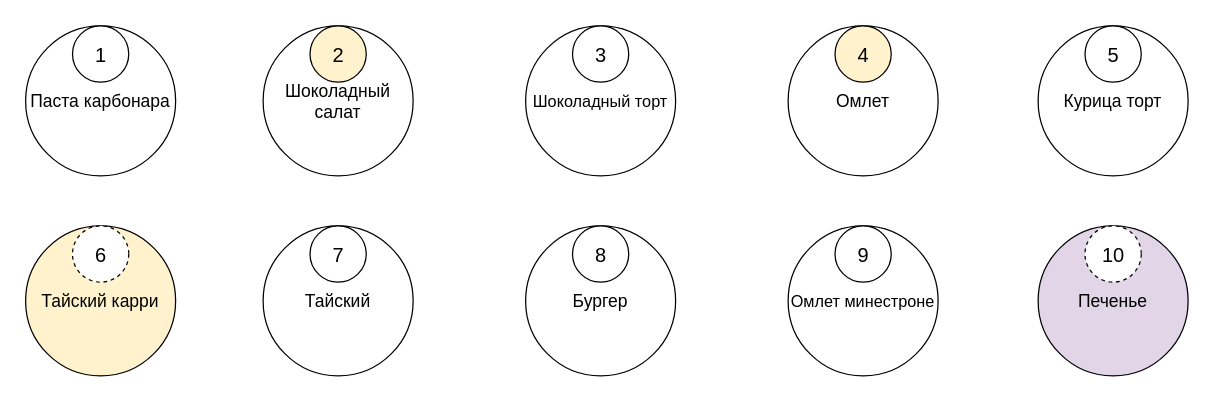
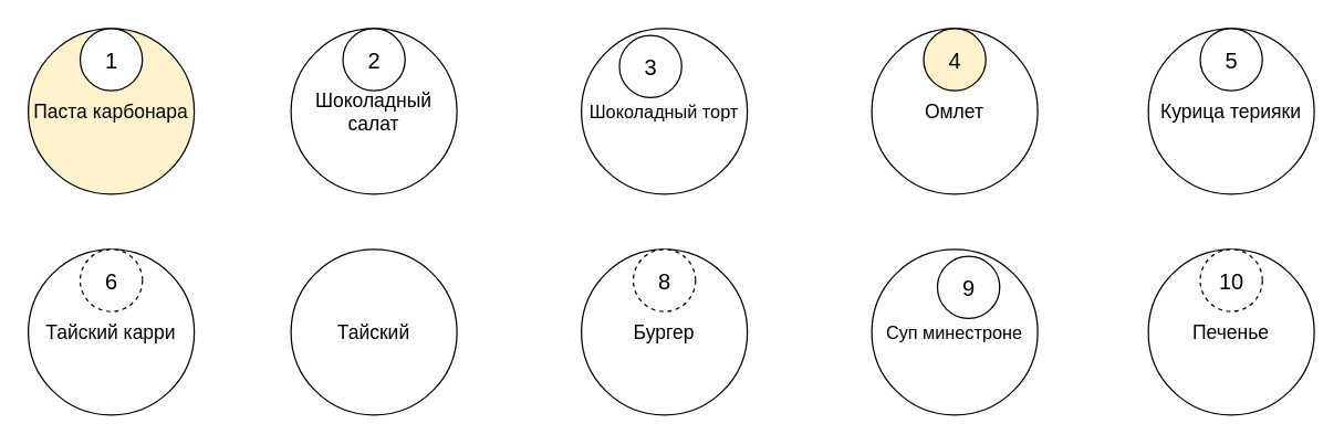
- <mxCell id="5" value="&lt;font style=&quot;font-size: 16px;&quot;&gt;2&lt;/font&gt;" style="ellipse;whiteSpace=wrap;html=1;aspect=fixed;fillColor=#fff2cc;" parent="1" vertex="1"><mxGeometry x="247.5" y="20" width="45" height="45" as="geometry" /></mxCell>
+ <mxCell id="5" value="&lt;font style=&quot;font-size: 16px;&quot;&gt;2&lt;/font&gt;" style="ellipse;whiteSpace=wrap;html=1;aspect=fixed;" parent="1" vertex="1"><mxGeometry x="247.5" y="20" width="45" height="45" as="geometry" /></mxCell>
- <mxCell id="7" value="&lt;font style=&quot;font-size: 16px;&quot;&gt;3&lt;/font&gt;" style="ellipse;whiteSpace=wrap;html=1;aspect=fixed;" parent="1" vertex="1"><mxGeometry x="457.5" y="20" width="45" height="45" as="geometry" /></mxCell>
+ <mxCell id="7" value="&lt;font style=&quot;font-size: 16px;&quot;&gt;3&lt;/font&gt;" style="ellipse;whiteSpace=wrap;html=1;aspect=fixed;" parent="1" vertex="1"><mxGeometry x="447.5" y="25" width="45" height="45" as="geometry" /></mxCell>
- <mxCell id="2" value="&lt;font style=&quot;font-size: 14px;&quot;&gt;Паста карбонара&lt;/font&gt;" style="ellipse;whiteSpace=wrap;html=1;aspect=fixed;" parent="1" vertex="1"><mxGeometry x="20" y="20" width="120" height="120" as="geometry" /></mxCell>
+ <mxCell id="2" value="&lt;font style=&quot;font-size: 14px;&quot;&gt;Паста карбонара&lt;/font&gt;" style="ellipse;whiteSpace=wrap;html=1;aspect=fixed;fillColor=#fff2cc;" parent="1" vertex="1"><mxGeometry x="20" y="20" width="120" height="120" as="geometry" /></mxCell>
- <mxCell id="10" value="&lt;font style=&quot;font-size: 14px;&quot;&gt;Курица торт&lt;/font&gt;" style="ellipse;whiteSpace=wrap;html=1;aspect=fixed;" parent="1" vertex="1"><mxGeometry x="830" y="20" width="120" height="120" as="geometry" /></mxCell>
+ <mxCell id="10" value="&lt;font style=&quot;font-size: 14px;&quot;&gt;Курица терияки&lt;/font&gt;" style="ellipse;whiteSpace=wrap;html=1;aspect=fixed;" parent="1" vertex="1"><mxGeometry x="830" y="20" width="120" height="120" as="geometry" /></mxCell>
- <mxCell id="15" value="&lt;font size=&quot;3&quot;&gt;7&lt;/font&gt;" style="ellipse;whiteSpace=wrap;html=1;aspect=fixed;" parent="1" vertex="1"><mxGeometry x="247.5" y="180" width="45" height="45" as="geometry" /></mxCell>
- <mxCell id="17" value="&lt;font size=&quot;3&quot;&gt;8&lt;/font&gt;" style="ellipse;whiteSpace=wrap;html=1;aspect=fixed;" parent="1" vertex="1"><mxGeometry x="457.5" y="180" width="45" height="45" as="geometry" /></mxCell>
+ <mxCell id="17" value="&lt;font size=&quot;3&quot;&gt;8&lt;/font&gt;" style="ellipse;whiteSpace=wrap;html=1;aspect=fixed;dashed=1;" parent="1" vertex="1"><mxGeometry x="457.5" y="180" width="45" height="45" as="geometry" /></mxCell>
- <mxCell id="19" value="&lt;font size=&quot;3&quot;&gt;9&lt;/font&gt;" style="ellipse;whiteSpace=wrap;html=1;aspect=fixed;" parent="1" vertex="1"><mxGeometry x="667.5" y="180" width="45" height="45" as="geometry" /></mxCell>
+ <mxCell id="19" value="&lt;font size=&quot;3&quot;&gt;9&lt;/font&gt;" style="ellipse;whiteSpace=wrap;html=1;aspect=fixed;" parent="1" vertex="1"><mxGeometry x="677.5" y="185" width="45" height="45" as="geometry" /></mxCell>
- <mxCell id="12" value="&lt;font style=&quot;font-size: 14px;&quot;&gt;Тайский карри&lt;/font&gt;" style="ellipse;whiteSpace=wrap;html=1;aspect=fixed;fillColor=#fff2cc;" parent="1" vertex="1"><mxGeometry x="20" y="180" width="120" height="120" as="geometry" /></mxCell>
+ <mxCell id="12" value="&lt;font style=&quot;font-size: 14px;&quot;&gt;Тайский карри&lt;/font&gt;" style="ellipse;whiteSpace=wrap;html=1;aspect=fixed;" parent="1" vertex="1"><mxGeometry x="20" y="180" width="120" height="120" as="geometry" /></mxCell>
- <mxCell id="18" value="&lt;font style=&quot;font-size: 13px;&quot;&gt;Омлет минестроне&lt;/font&gt;" style="ellipse;whiteSpace=wrap;html=1;aspect=fixed;" parent="1" vertex="1"><mxGeometry x="630" y="180" width="120" height="120" as="geometry" /></mxCell>
+ <mxCell id="18" value="&lt;font style=&quot;font-size: 13px;&quot;&gt;Суп минестроне&lt;/font&gt;" style="ellipse;whiteSpace=wrap;html=1;aspect=fixed;" parent="1" vertex="1"><mxGeometry x="630" y="180" width="120" height="120" as="geometry" /></mxCell>
- <mxCell id="20" value="&lt;font style=&quot;font-size: 14px;&quot;&gt;Печенье&lt;/font&gt;" style="ellipse;whiteSpace=wrap;html=1;aspect=fixed;fillColor=#e1d5e7;" parent="1" vertex="1"><mxGeometry x="830" y="180" width="120" height="120" as="geometry" /></mxCell>
+ <mxCell id="20" value="&lt;font style=&quot;font-size: 14px;&quot;&gt;Печенье&lt;/font&gt;" style="ellipse;whiteSpace=wrap;html=1;aspect=fixed;" parent="1" vertex="1"><mxGeometry x="830" y="180" width="120" height="120" as="geometry" /></mxCell>
